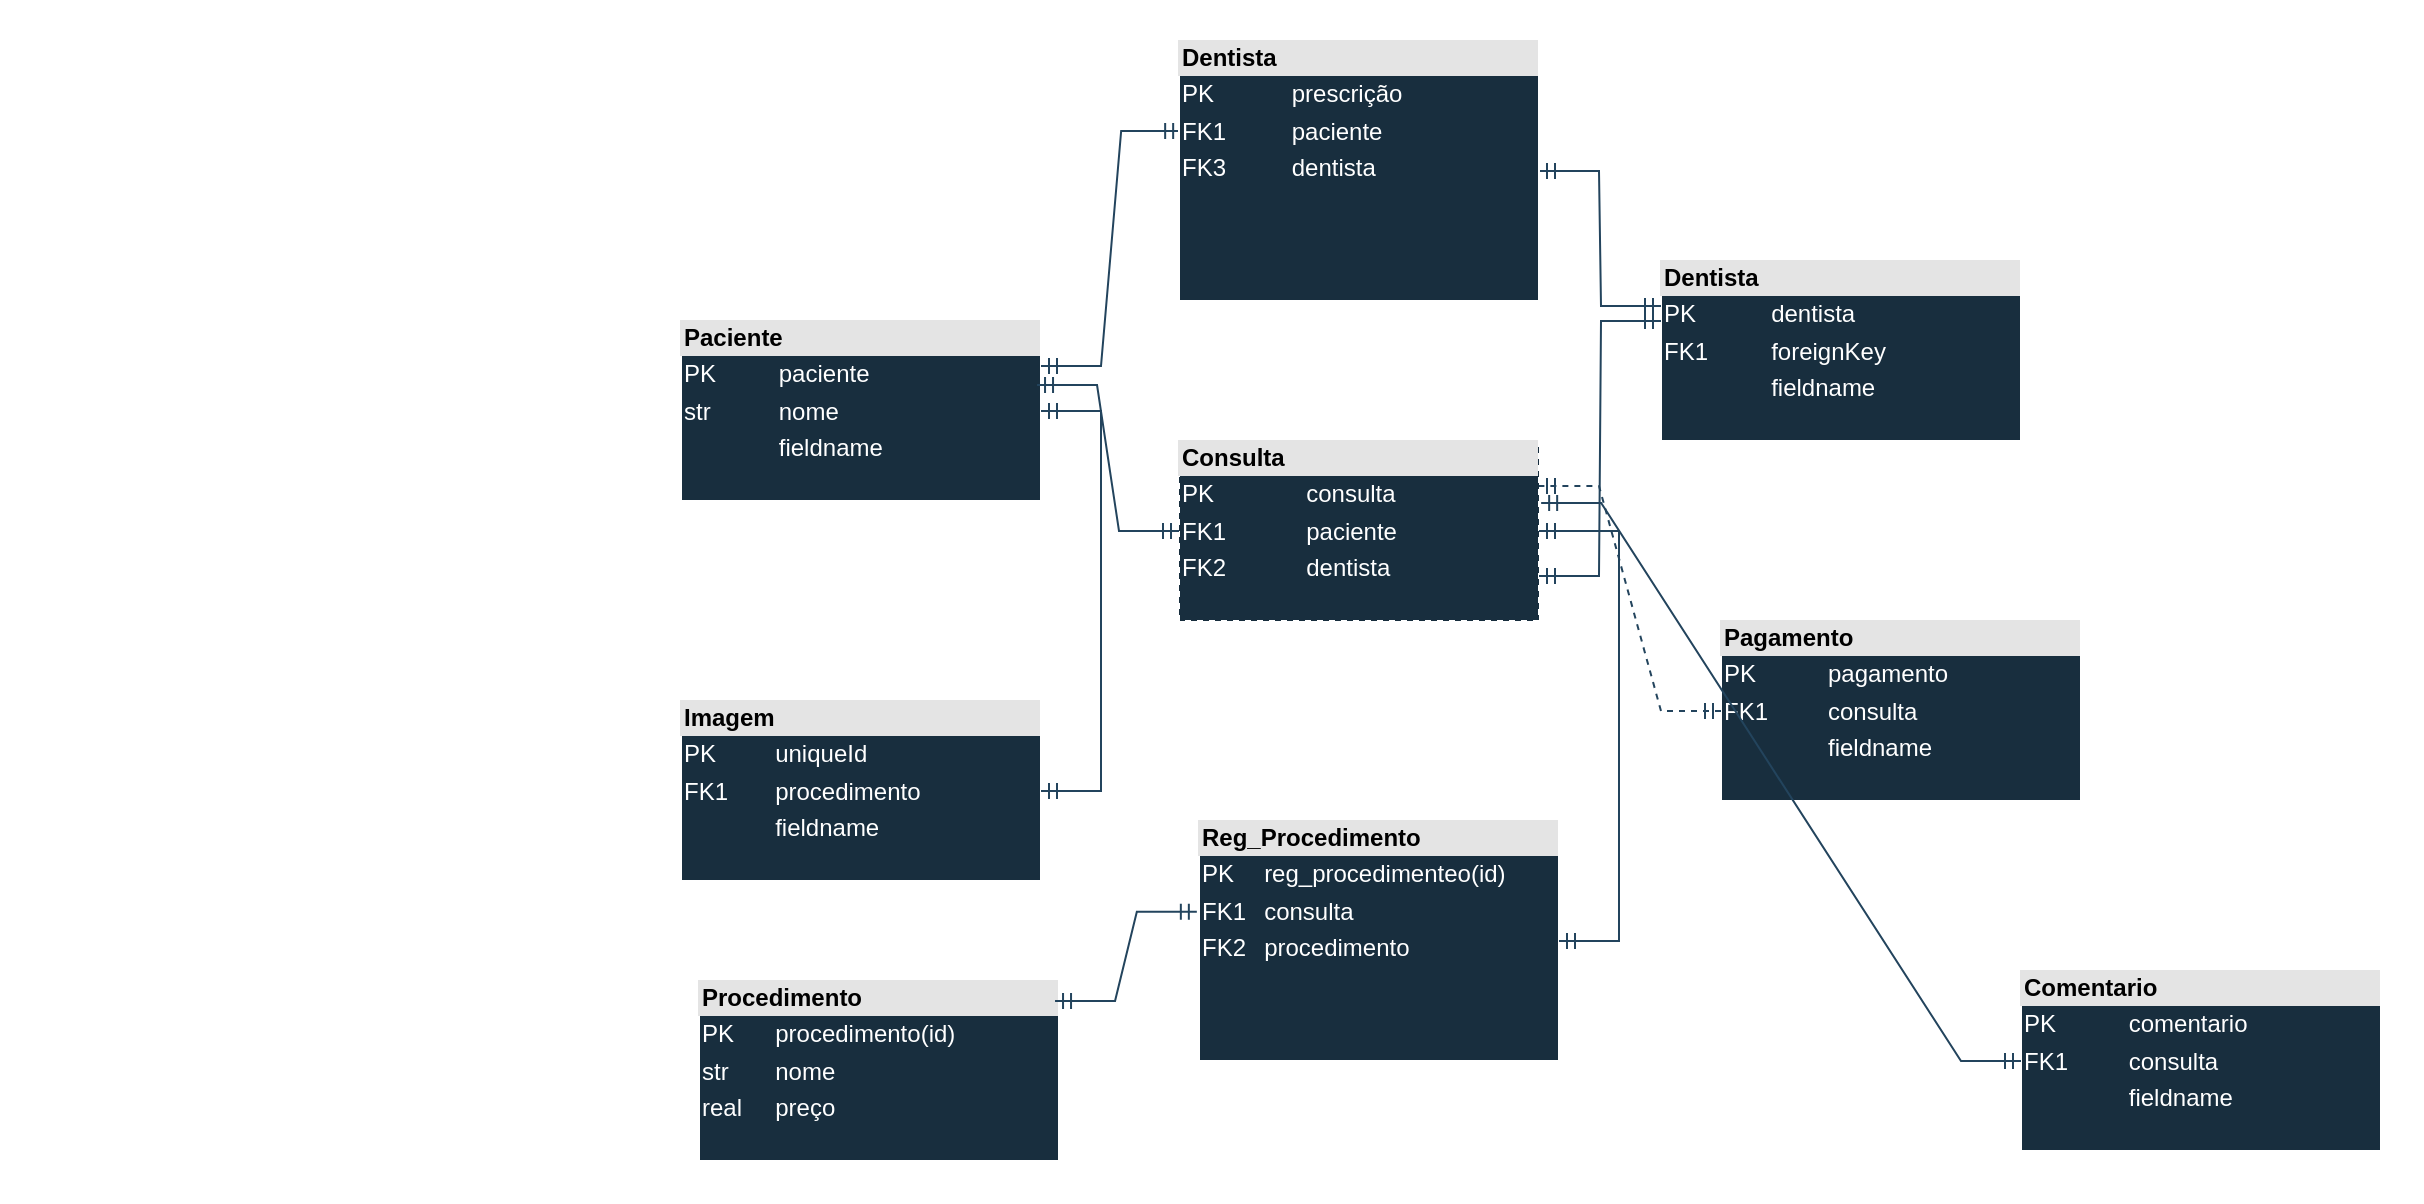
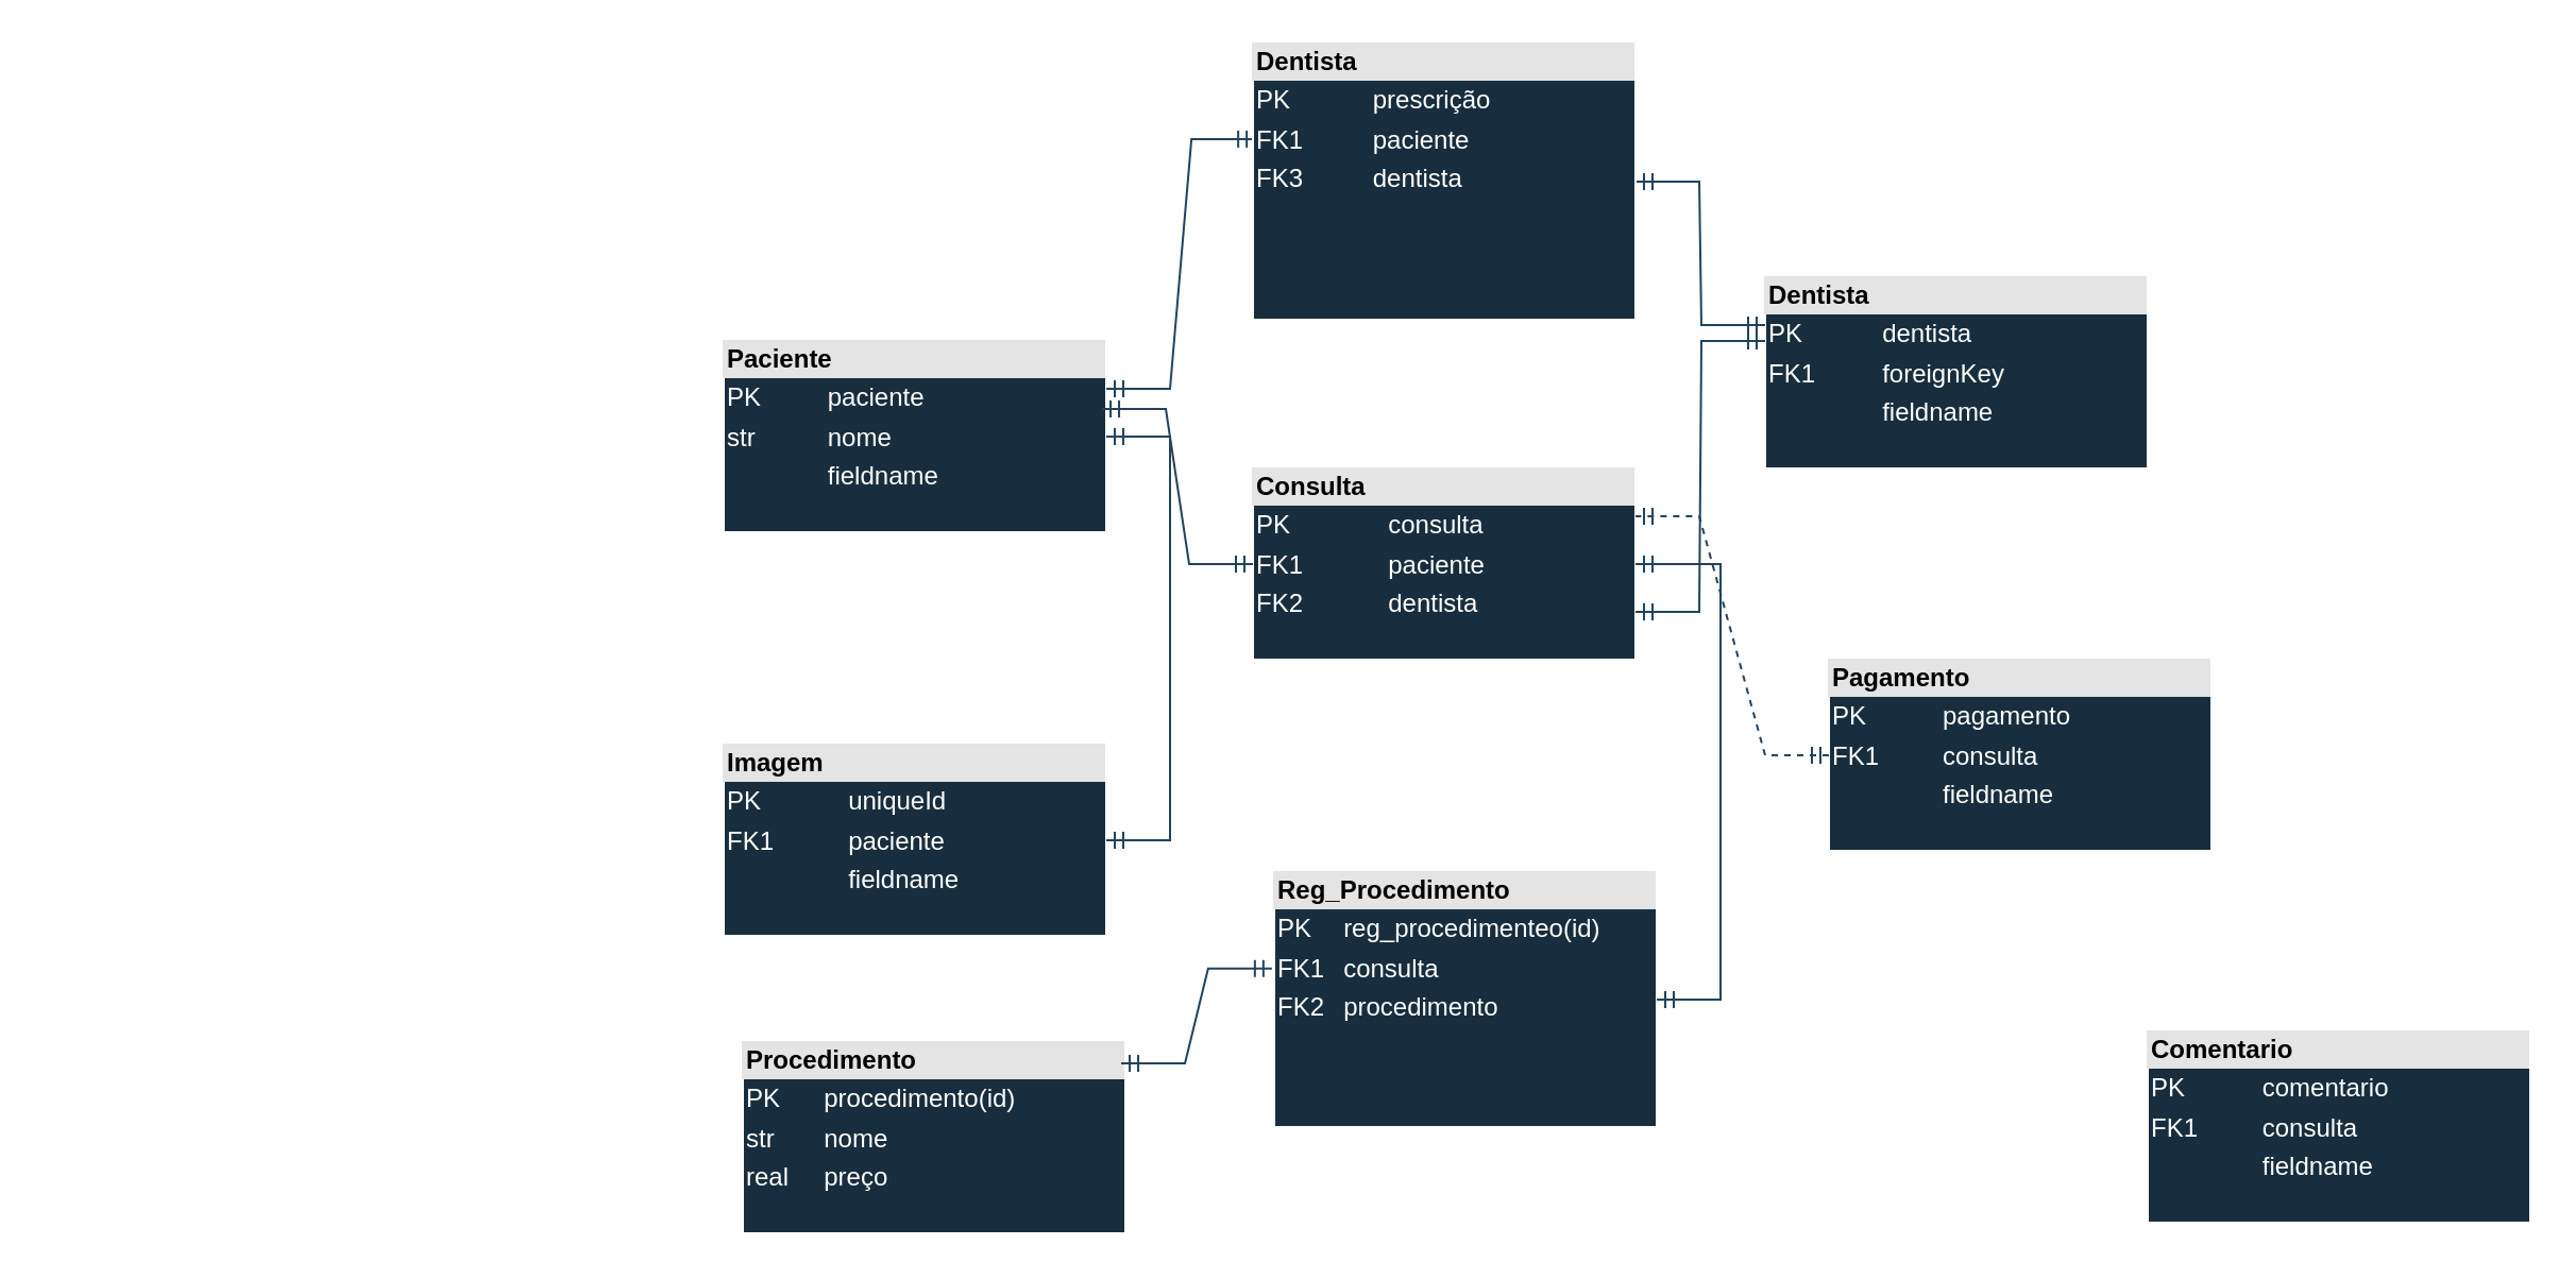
- <mxCell id="4" value="&lt;div style=&quot;box-sizing:border-box;width:100%;background:#e4e4e4;padding:2px;&quot;&gt;&lt;b&gt;&lt;font color=&quot;#000000&quot;&gt;Consulta&lt;/font&gt;&lt;/b&gt;&lt;/div&gt;&lt;table style=&quot;width:100%;font-size:1em;&quot; cellpadding=&quot;2&quot; cellspacing=&quot;0&quot;&gt;&lt;tbody&gt;&lt;tr&gt;&lt;td&gt;PK&lt;/td&gt;&lt;td&gt;consu&lt;span style=&quot;white-space: pre;&quot;&gt;lta&lt;/span&gt;&lt;/td&gt;&lt;/tr&gt;&lt;tr&gt;&lt;td&gt;FK1&lt;/td&gt;&lt;td&gt;paciente&lt;/td&gt;&lt;/tr&gt;&lt;tr&gt;&lt;td&gt;FK2&lt;/td&gt;&lt;td&gt;dentista&lt;/td&gt;&lt;/tr&gt;&lt;/tbody&gt;&lt;/table&gt;" style="verticalAlign=top;align=left;overflow=fill;html=1;whiteSpace=wrap;labelBackgroundColor=none;fillColor=#182E3E;strokeColor=#FFFFFF;fontColor=#FFFFFF;dashed=1;" parent="1" vertex="1"><mxGeometry x="589" y="220" width="180" height="90" as="geometry" /></mxCell>
+ <mxCell id="4" value="&lt;div style=&quot;box-sizing:border-box;width:100%;background:#e4e4e4;padding:2px;&quot;&gt;&lt;b&gt;&lt;font color=&quot;#000000&quot;&gt;Consulta&lt;/font&gt;&lt;/b&gt;&lt;/div&gt;&lt;table style=&quot;width:100%;font-size:1em;&quot; cellpadding=&quot;2&quot; cellspacing=&quot;0&quot;&gt;&lt;tbody&gt;&lt;tr&gt;&lt;td&gt;PK&lt;/td&gt;&lt;td&gt;consu&lt;span style=&quot;white-space: pre;&quot;&gt;lta&lt;/span&gt;&lt;/td&gt;&lt;/tr&gt;&lt;tr&gt;&lt;td&gt;FK1&lt;/td&gt;&lt;td&gt;paciente&lt;/td&gt;&lt;/tr&gt;&lt;tr&gt;&lt;td&gt;FK2&lt;/td&gt;&lt;td&gt;dentista&lt;/td&gt;&lt;/tr&gt;&lt;/tbody&gt;&lt;/table&gt;" style="verticalAlign=top;align=left;overflow=fill;html=1;whiteSpace=wrap;labelBackgroundColor=none;fillColor=#182E3E;strokeColor=#FFFFFF;fontColor=#FFFFFF;" parent="1" vertex="1"><mxGeometry x="589" y="220" width="180" height="90" as="geometry" /></mxCell>
- <mxCell id="8" value="&lt;div style=&quot;box-sizing:border-box;width:100%;background:#e4e4e4;padding:2px;&quot;&gt;&lt;font color=&quot;#000000&quot;&gt;&lt;b&gt;Imagem&lt;/b&gt;&lt;/font&gt;&lt;/div&gt;&lt;table style=&quot;width:100%;font-size:1em;&quot; cellpadding=&quot;2&quot; cellspacing=&quot;0&quot;&gt;&lt;tbody&gt;&lt;tr&gt;&lt;td&gt;PK&lt;/td&gt;&lt;td&gt;uniqueId&lt;/td&gt;&lt;/tr&gt;&lt;tr&gt;&lt;td&gt;FK1&lt;/td&gt;&lt;td&gt;procedimento&lt;/td&gt;&lt;/tr&gt;&lt;tr&gt;&lt;td&gt;&lt;/td&gt;&lt;td&gt;fieldname&lt;/td&gt;&lt;/tr&gt;&lt;/tbody&gt;&lt;/table&gt;" style="verticalAlign=top;align=left;overflow=fill;html=1;whiteSpace=wrap;labelBackgroundColor=none;fillColor=#182E3E;strokeColor=#FFFFFF;fontColor=#FFFFFF;" parent="1" vertex="1"><mxGeometry x="340" y="350" width="180" height="90" as="geometry" /></mxCell>
+ <mxCell id="8" value="&lt;div style=&quot;box-sizing:border-box;width:100%;background:#e4e4e4;padding:2px;&quot;&gt;&lt;font color=&quot;#000000&quot;&gt;&lt;b&gt;Imagem&lt;/b&gt;&lt;/font&gt;&lt;/div&gt;&lt;table style=&quot;width:100%;font-size:1em;&quot; cellpadding=&quot;2&quot; cellspacing=&quot;0&quot;&gt;&lt;tbody&gt;&lt;tr&gt;&lt;td&gt;PK&lt;/td&gt;&lt;td&gt;uniqueId&lt;/td&gt;&lt;/tr&gt;&lt;tr&gt;&lt;td&gt;FK1&lt;/td&gt;&lt;td&gt;paciente&lt;/td&gt;&lt;/tr&gt;&lt;tr&gt;&lt;td&gt;&lt;/td&gt;&lt;td&gt;fieldname&lt;/td&gt;&lt;/tr&gt;&lt;/tbody&gt;&lt;/table&gt;" style="verticalAlign=top;align=left;overflow=fill;html=1;whiteSpace=wrap;labelBackgroundColor=none;fillColor=#182E3E;strokeColor=#FFFFFF;fontColor=#FFFFFF;" parent="1" vertex="1"><mxGeometry x="340" y="350" width="180" height="90" as="geometry" /></mxCell>
- <mxCell id="15" value="" style="edgeStyle=entityRelationEdgeStyle;fontSize=12;html=1;endArrow=ERmandOne;startArrow=ERmandOne;rounded=0;exitX=0;exitY=0.5;exitDx=0;exitDy=0;entryX=1.006;entryY=0.344;entryDx=0;entryDy=0;entryPerimeter=0;labelBackgroundColor=none;strokeColor=#23445D;fontColor=default;" parent="1" source="9" target="4" edge="1"><mxGeometry width="100" height="100" relative="1" as="geometry"><mxPoint x="829" y="546" as="sourcePoint" /><mxPoint x="893" y="540" as="targetPoint" /></mxGeometry></mxCell>
